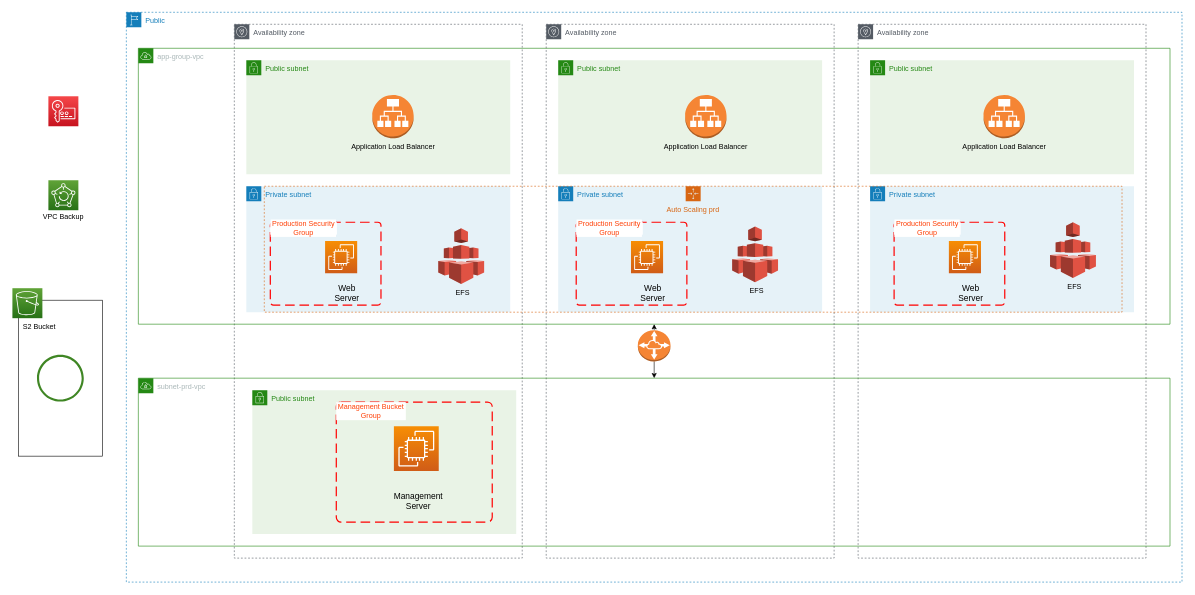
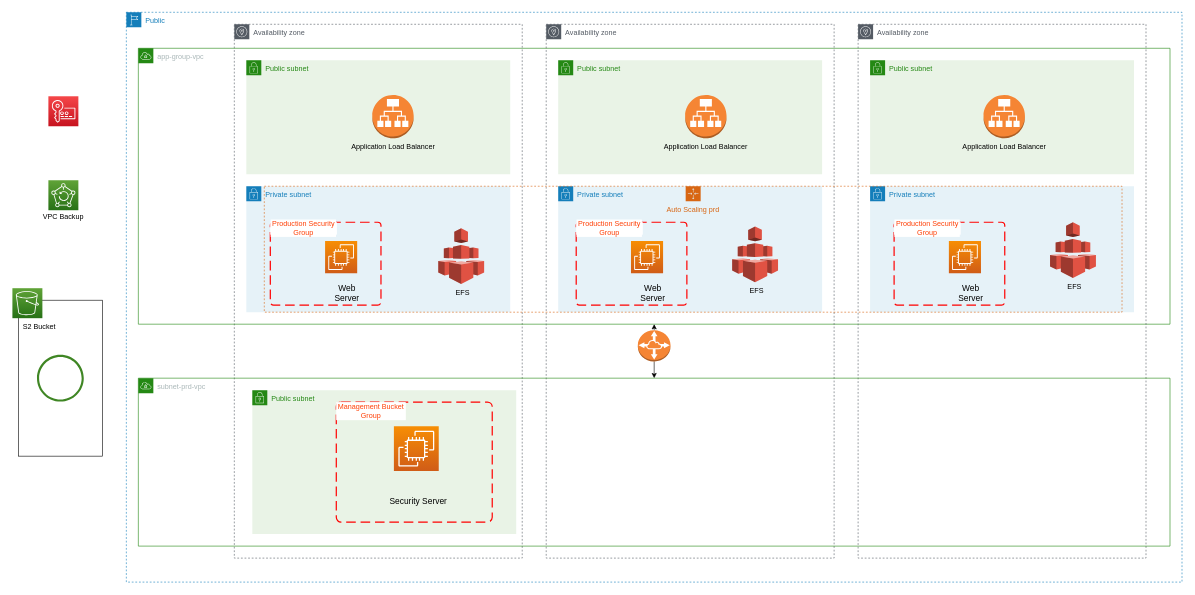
- <mxCell id="29" value="Management Server" style="text;html=1;strokeColor=none;fillColor=none;align=center;verticalAlign=middle;whiteSpace=wrap;rounded=0;labelBackgroundColor=none;fontSize=14;fontColor=#000000;" parent="27" vertex="1"><mxGeometry y="109.5" width="109.763" height="30.0" as="geometry" /></mxCell>
+ <mxCell id="29" value="Security Server" style="text;html=1;strokeColor=none;fillColor=none;align=center;verticalAlign=middle;whiteSpace=wrap;rounded=0;labelBackgroundColor=none;fontSize=14;fontColor=#000000;" parent="27" vertex="1"><mxGeometry y="109.5" width="109.763" height="30.0" as="geometry" /></mxCell>
